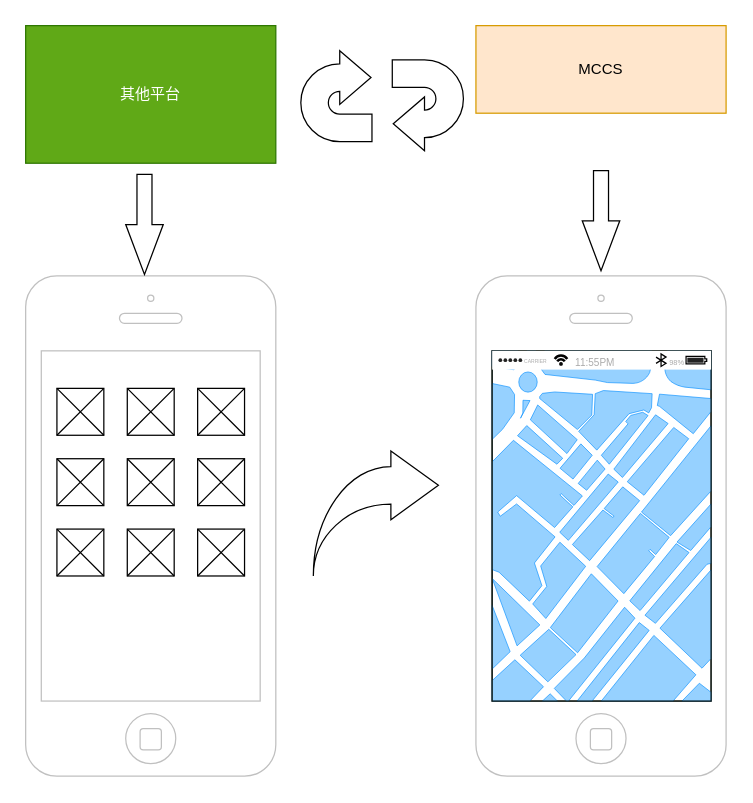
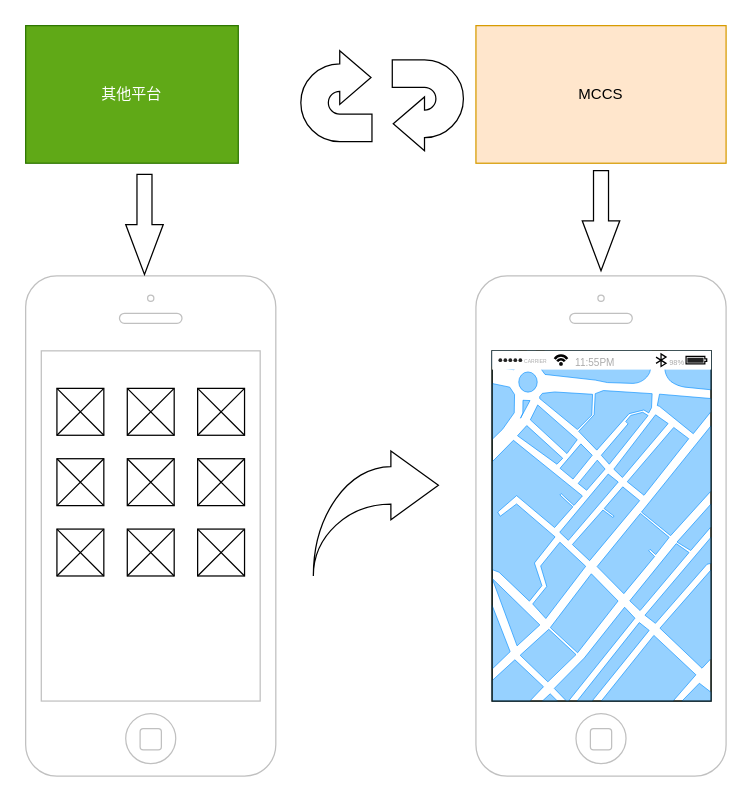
- <mxCell id="2" value="MCCS" style="rounded=0;whiteSpace=wrap;html=1;fillColor=#ffe6cc;strokeColor=#d79b00;" parent="1" vertex="1"><mxGeometry x="380" y="20" width="200" height="70" as="geometry" /></mxCell>
+ <mxCell id="2" value="MCCS" style="rounded=0;whiteSpace=wrap;html=1;fillColor=#ffe6cc;strokeColor=#d79b00;" parent="1" vertex="1"><mxGeometry x="380" y="20" width="200" height="110" as="geometry" /></mxCell>
- <mxCell id="3" value="其他平台" style="rounded=0;whiteSpace=wrap;html=1;fillColor=#60a917;strokeColor=#2D7600;fontColor=#ffffff;" parent="1" vertex="1"><mxGeometry x="20" y="20" width="200" height="110" as="geometry" /></mxCell>
+ <mxCell id="3" value="其他平台" style="rounded=0;whiteSpace=wrap;html=1;fillColor=#60a917;strokeColor=#2D7600;fontColor=#ffffff;" parent="1" vertex="1"><mxGeometry x="20" y="20" width="170" height="110" as="geometry" /></mxCell>
